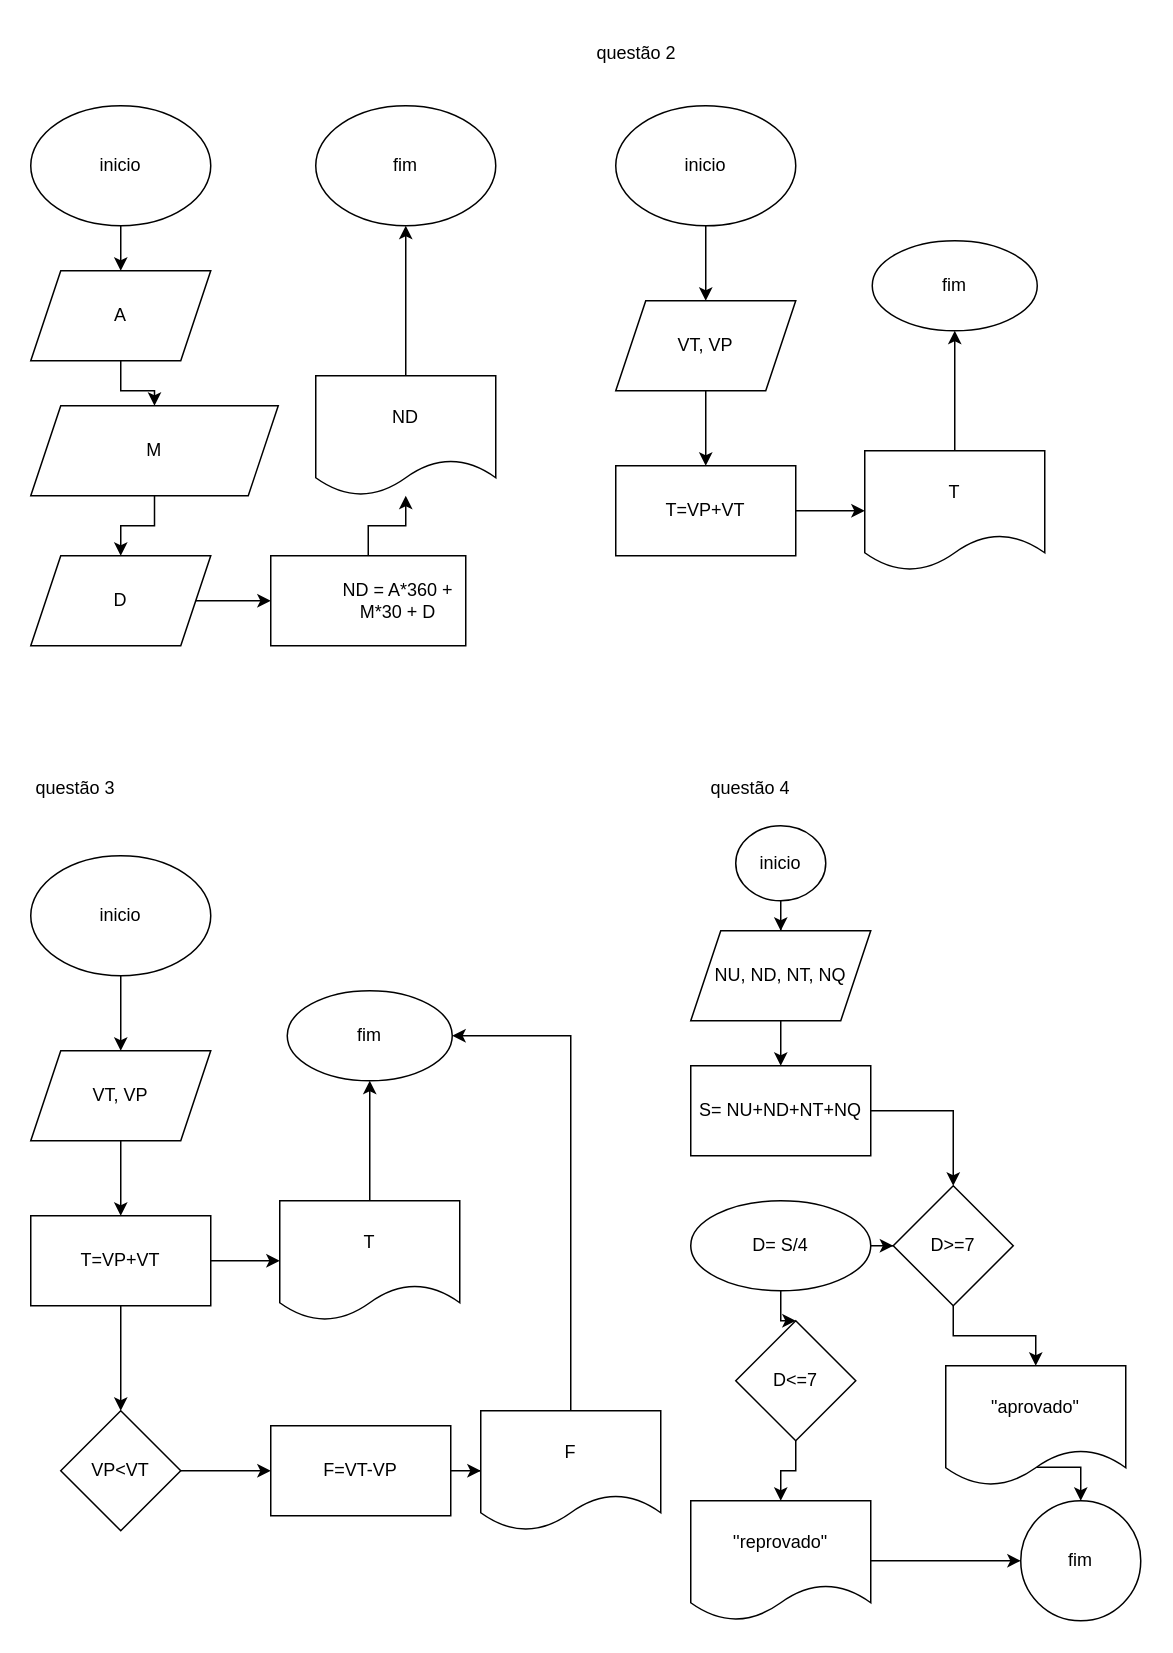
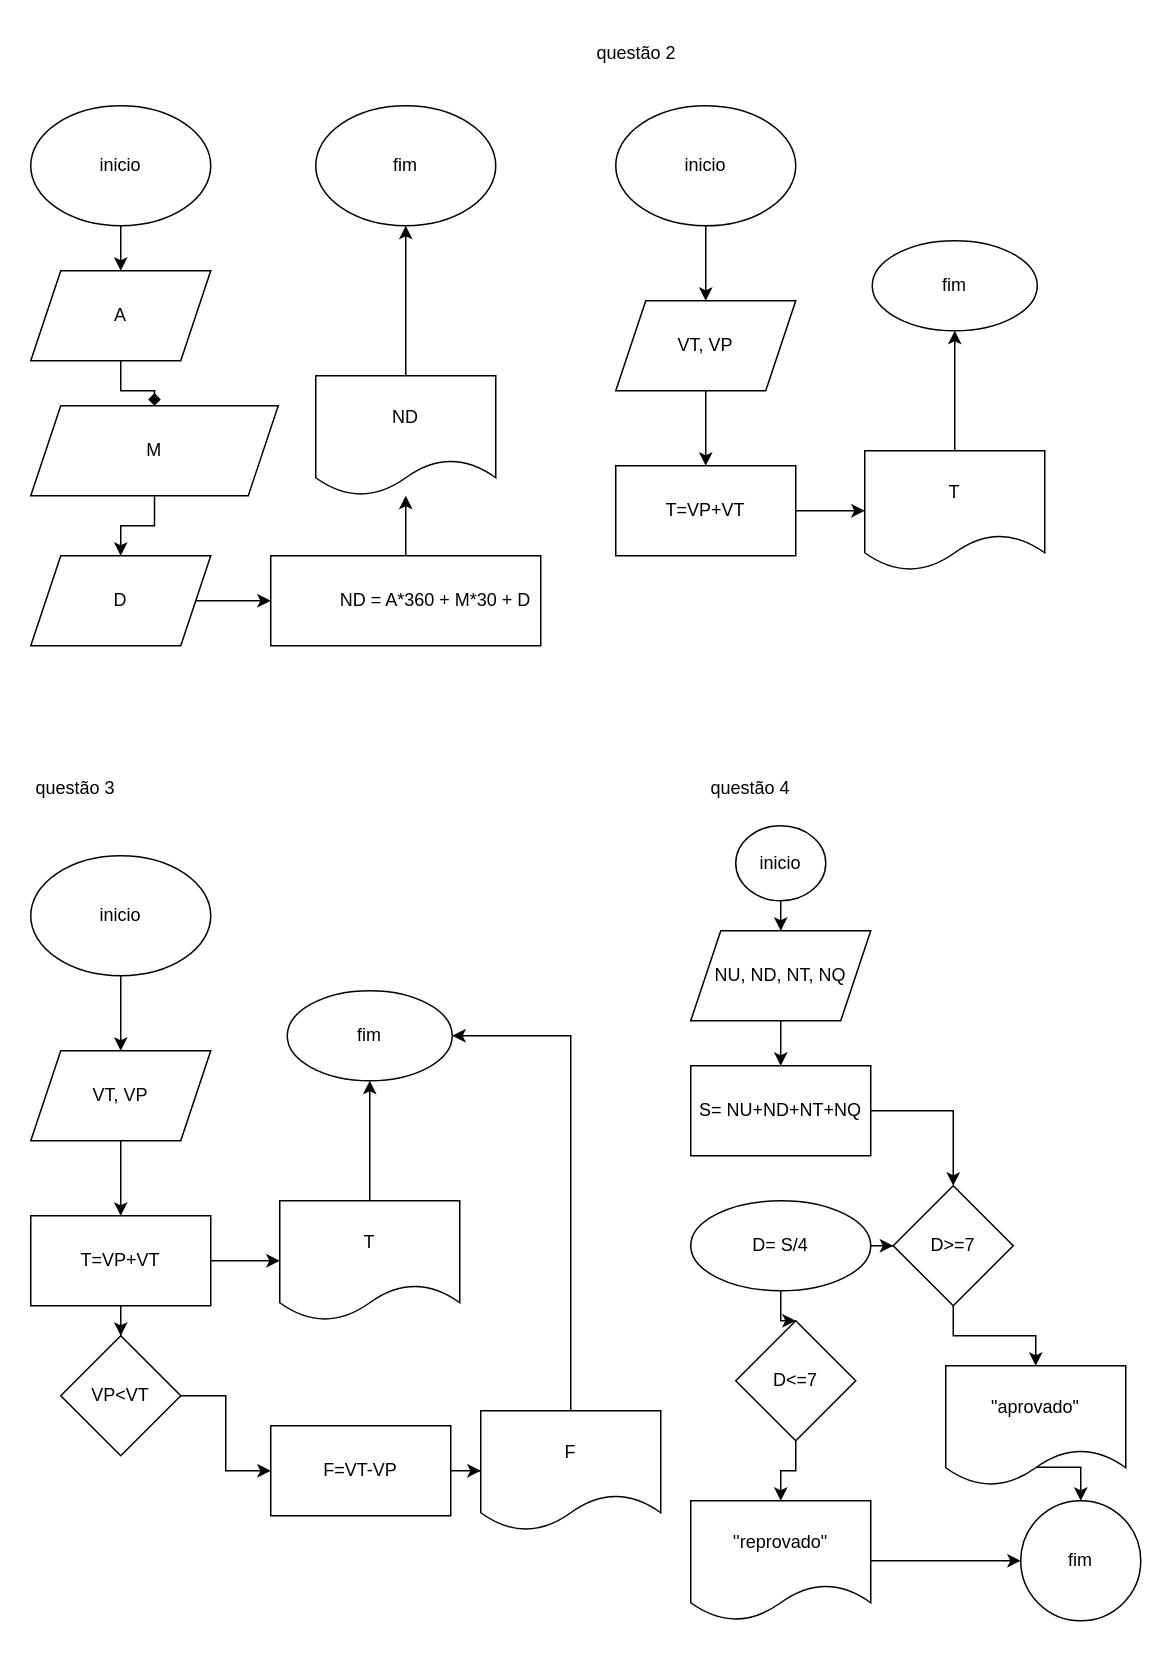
- <mxCell id="4" value="" style="edgeStyle=orthogonalEdgeStyle;rounded=0;orthogonalLoop=1;jettySize=auto;html=1;" edge="1" parent="1" source="5" target="7"><mxGeometry relative="1" as="geometry" /></mxCell>
+ <mxCell id="4" value="" style="edgeStyle=orthogonalEdgeStyle;rounded=0;orthogonalLoop=1;jettySize=auto;html=1;endArrow=diamond;" edge="1" parent="1" source="5" target="7"><mxGeometry relative="1" as="geometry" /></mxCell>
- <mxCell id="11" value="&lt;blockquote style=&quot;margin: 0 0 0 40px; border: none; padding: 0px;&quot;&gt;ND = A*360 + M*30 + D&lt;/blockquote&gt;" style="whiteSpace=wrap;html=1;" vertex="1" parent="1"><mxGeometry x="180" y="370" width="130" height="60" as="geometry" /></mxCell>
+ <mxCell id="11" value="&lt;blockquote style=&quot;margin: 0 0 0 40px; border: none; padding: 0px;&quot;&gt;ND = A*360 + M*30 + D&lt;/blockquote&gt;" style="whiteSpace=wrap;html=1;" vertex="1" parent="1"><mxGeometry x="180" y="370" width="180" height="60" as="geometry" /></mxCell>
- <mxCell id="37" value="VP&amp;lt;VT" style="rhombus;whiteSpace=wrap;html=1;" vertex="1" parent="1"><mxGeometry x="40" y="940" width="80" height="80" as="geometry" /></mxCell>
+ <mxCell id="37" value="VP&amp;lt;VT" style="rhombus;whiteSpace=wrap;html=1;" vertex="1" parent="1"><mxGeometry x="40" y="890" width="80" height="80" as="geometry" /></mxCell>
